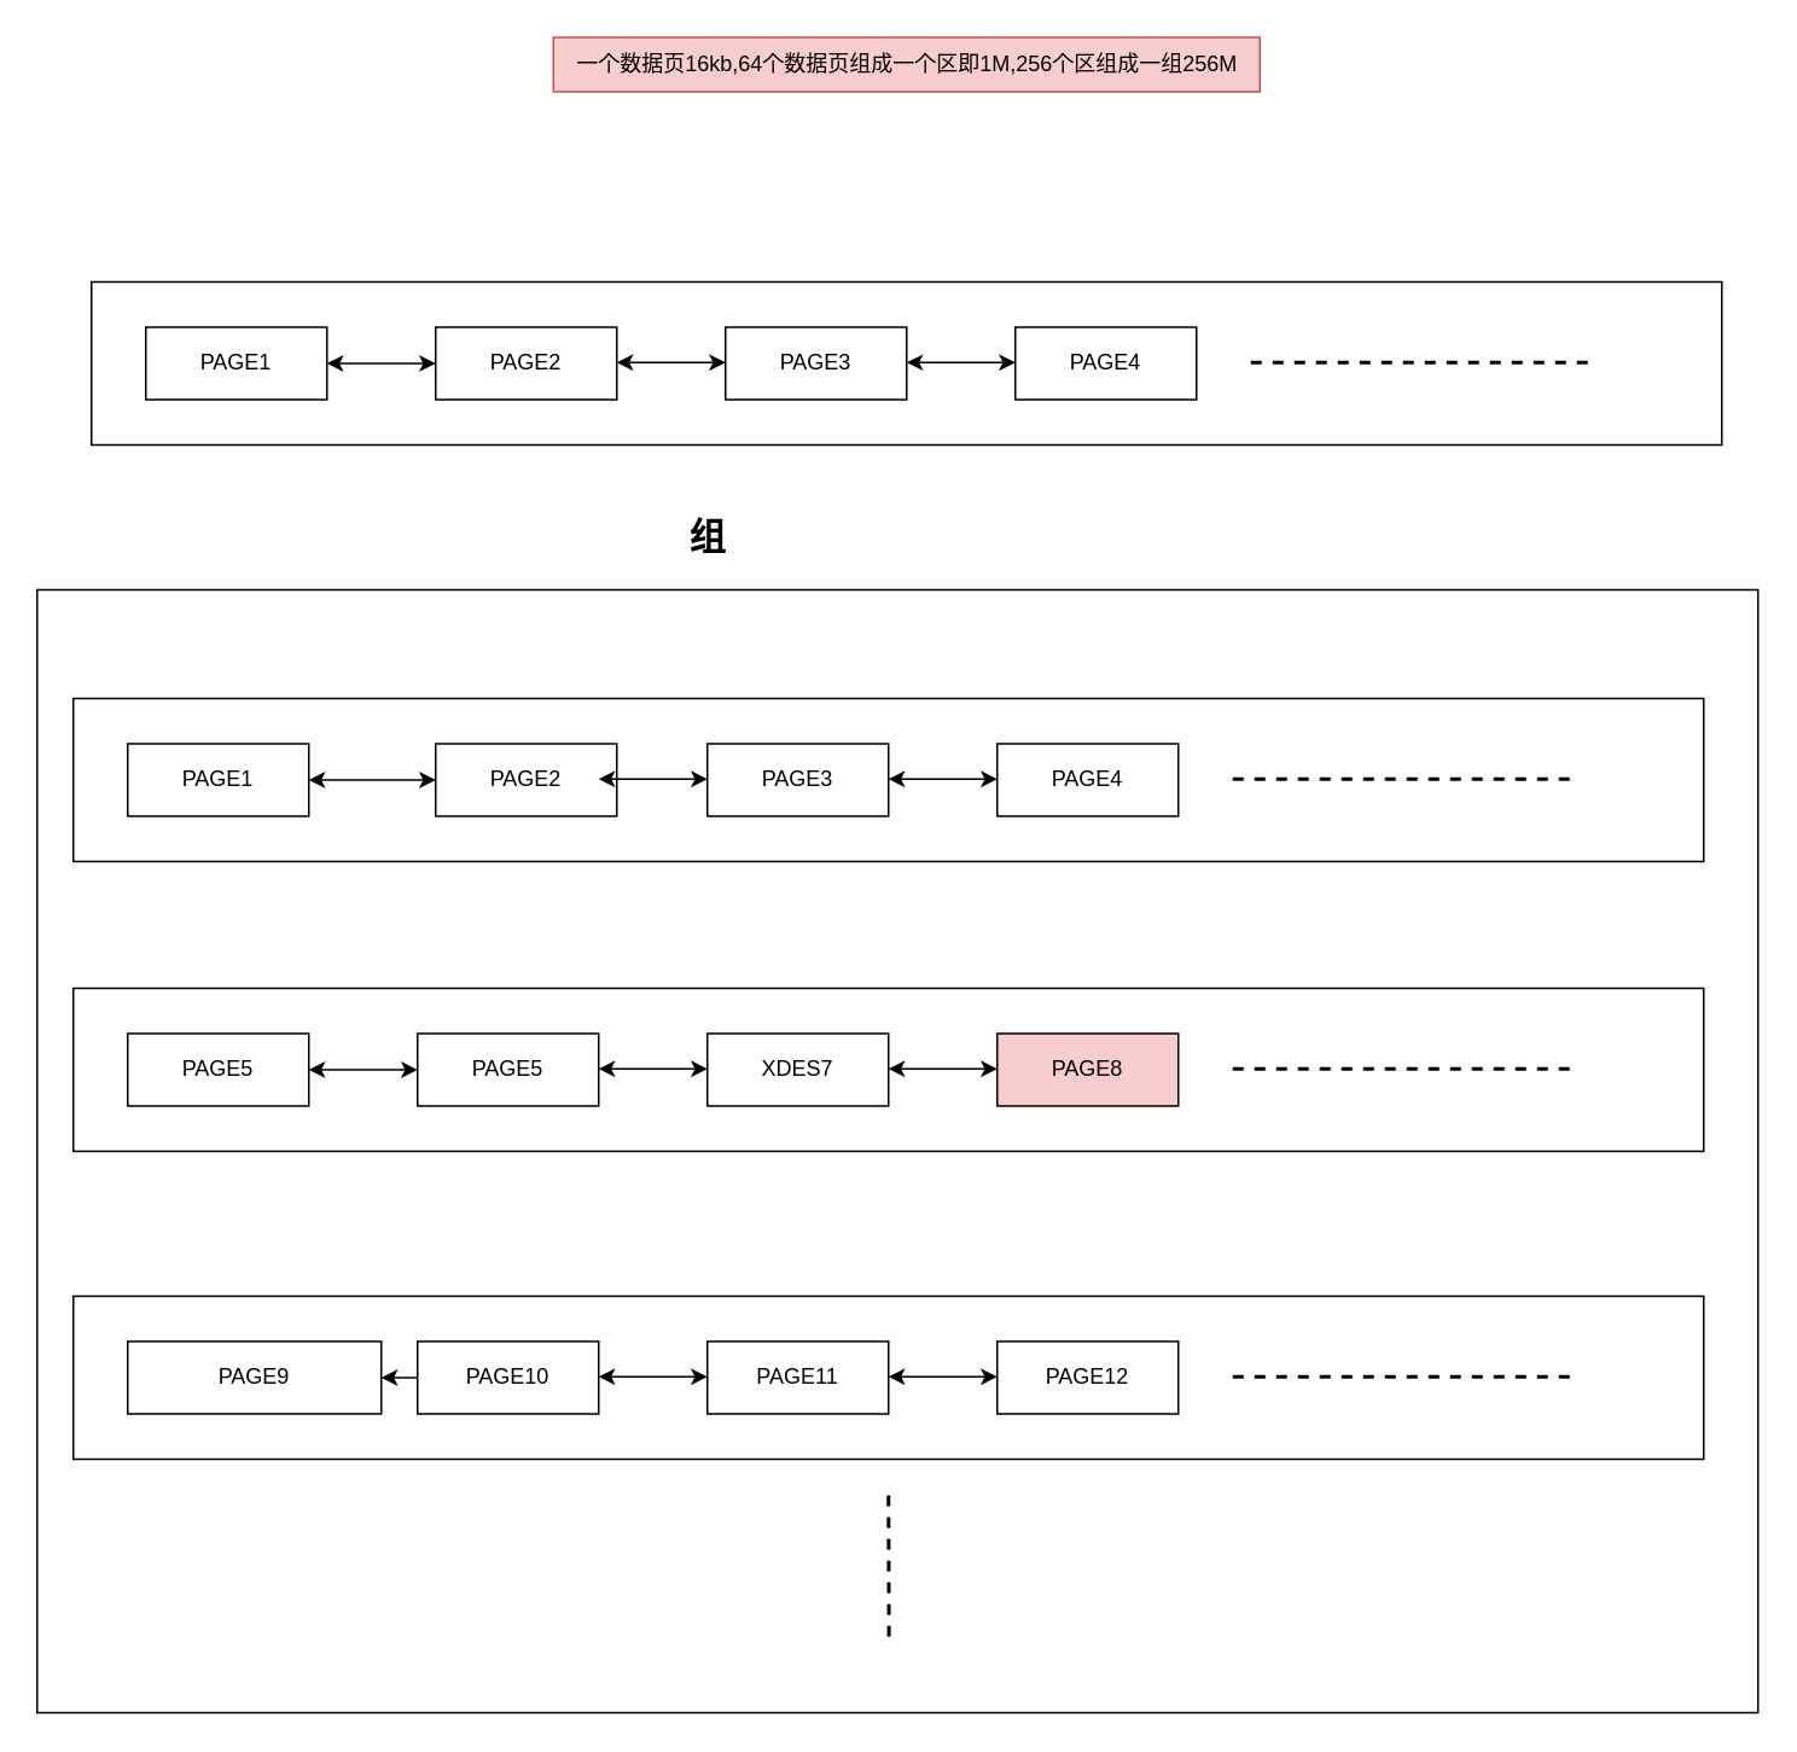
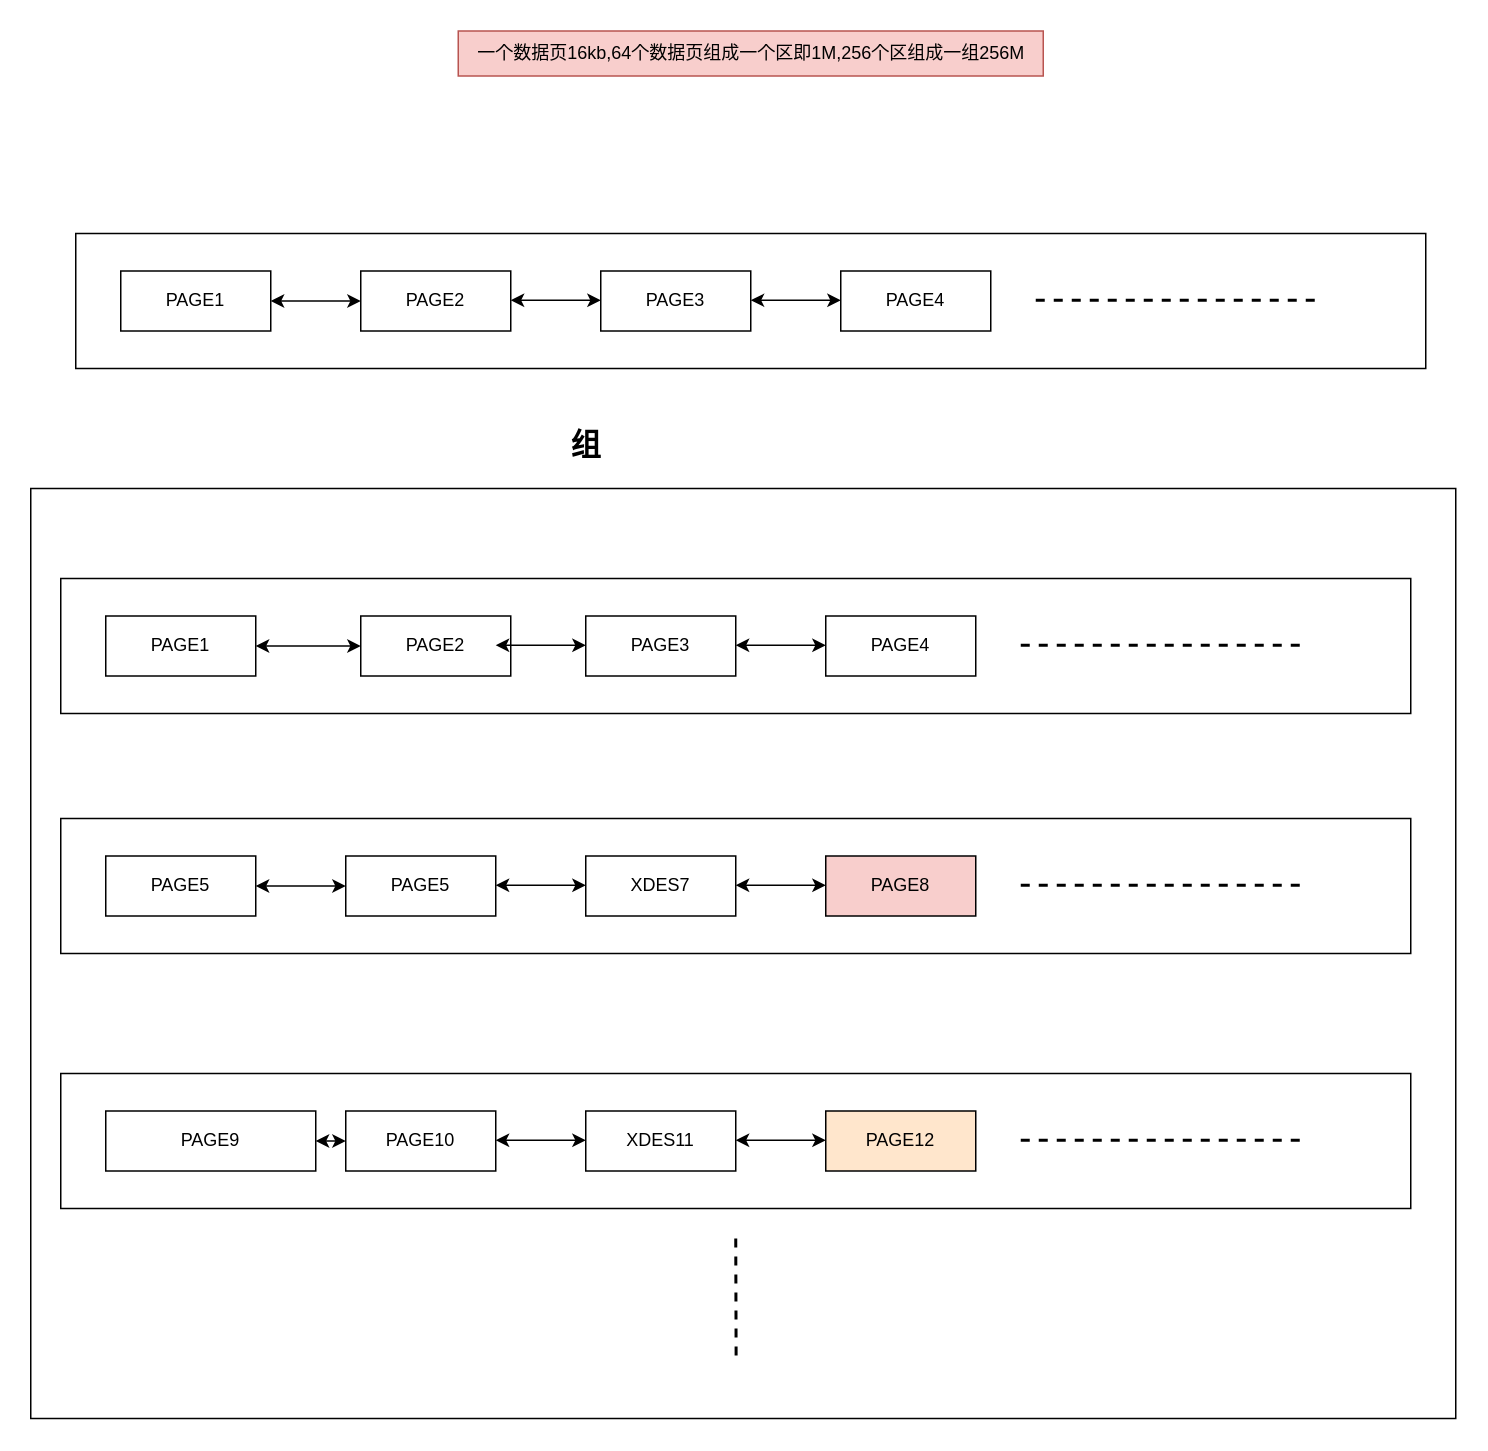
- <mxCell id="37" value="" style="endArrow=none;startArrow=classic;html=1;rounded=0;exitX=1;exitY=0.5;exitDx=0;exitDy=0;entryX=0;entryY=0.5;entryDx=0;entryDy=0;" edge="1" parent="1" source="36" target="35"><mxGeometry width="50" height="50" relative="1" as="geometry"><mxPoint x="170" y="865" as="sourcePoint" /><mxPoint x="220" y="815" as="targetPoint" /></mxGeometry></mxCell>
+ <mxCell id="37" value="" style="endArrow=classic;startArrow=classic;html=1;rounded=0;exitX=1;exitY=0.5;exitDx=0;exitDy=0;entryX=0;entryY=0.5;entryDx=0;entryDy=0;" edge="1" parent="1" source="36" target="35"><mxGeometry width="50" height="50" relative="1" as="geometry"><mxPoint x="170" y="865" as="sourcePoint" /><mxPoint x="220" y="815" as="targetPoint" /></mxGeometry></mxCell>
- <mxCell id="34" value="PAGE11" style="rounded=0;whiteSpace=wrap;html=1;" vertex="1" parent="1"><mxGeometry x="390" y="740" width="100" height="40" as="geometry" /></mxCell>
+ <mxCell id="34" value="XDES11" style="rounded=0;whiteSpace=wrap;html=1;" vertex="1" parent="1"><mxGeometry x="390" y="740" width="100" height="40" as="geometry" /></mxCell>
- <mxCell id="33" value="PAGE12" style="rounded=0;whiteSpace=wrap;html=1;" vertex="1" parent="1"><mxGeometry x="550" y="740" width="100" height="40" as="geometry" /></mxCell>
+ <mxCell id="33" value="PAGE12" style="rounded=0;whiteSpace=wrap;html=1;fillColor=#ffe6cc;" vertex="1" parent="1"><mxGeometry x="550" y="740" width="100" height="40" as="geometry" /></mxCell>
